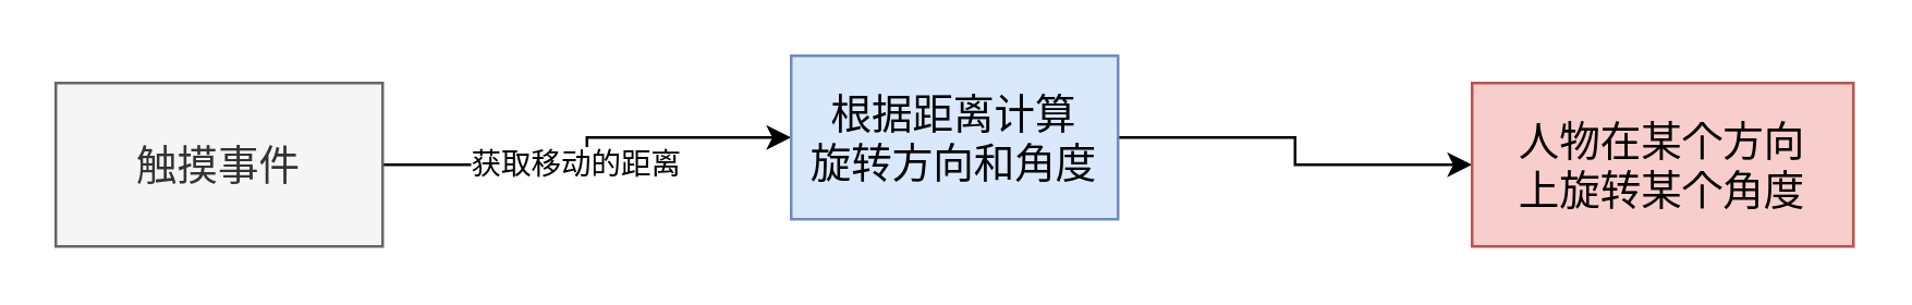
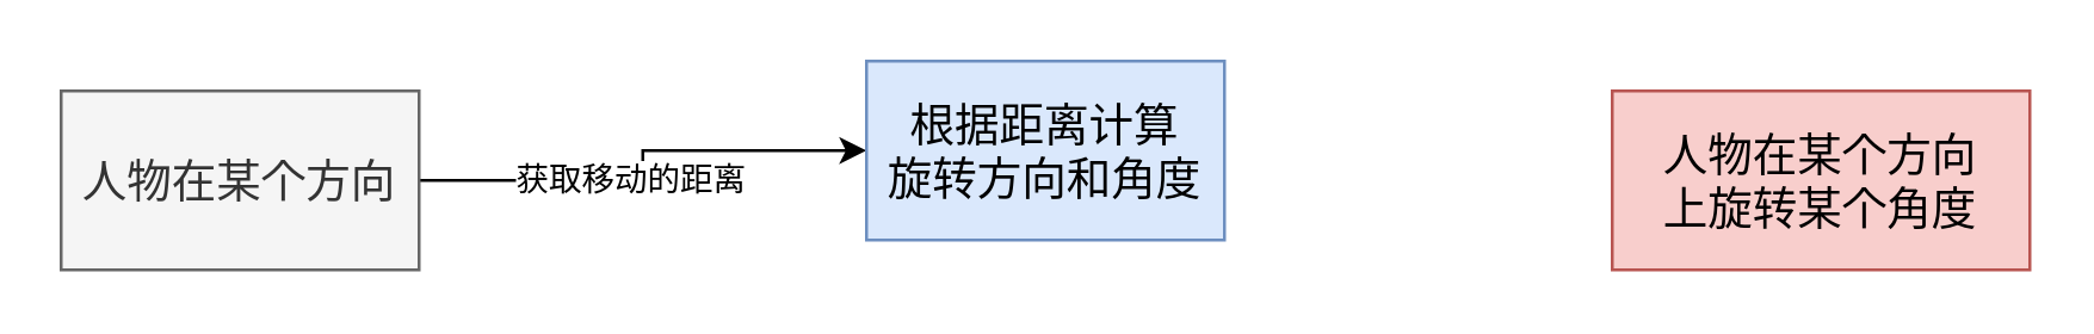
- <mxCell id="5" style="edgeStyle=orthogonalEdgeStyle;rounded=0;orthogonalLoop=1;jettySize=auto;html=1;entryX=0;entryY=0.5;entryDx=0;entryDy=0;" edge="1" parent="1" source="6" target="7"><mxGeometry relative="1" as="geometry" /></mxCell>
- <mxCell id="4" value="&lt;font style=&quot;font-size: 15px;&quot;&gt;触摸事件&lt;/font&gt;" style="rounded=0;whiteSpace=wrap;html=1;fillColor=#f5f5f5;fontColor=#333333;strokeColor=#666666;" vertex="1" parent="1"><mxGeometry x="20" y="30" width="120" height="60" as="geometry" /></mxCell>
+ <mxCell id="4" value="&lt;font style=&quot;font-size: 15px;&quot;&gt;人物在某个方向&lt;/font&gt;" style="rounded=0;whiteSpace=wrap;html=1;fillColor=#f5f5f5;fontColor=#333333;strokeColor=#666666;" vertex="1" parent="1"><mxGeometry x="20" y="30" width="120" height="60" as="geometry" /></mxCell>
